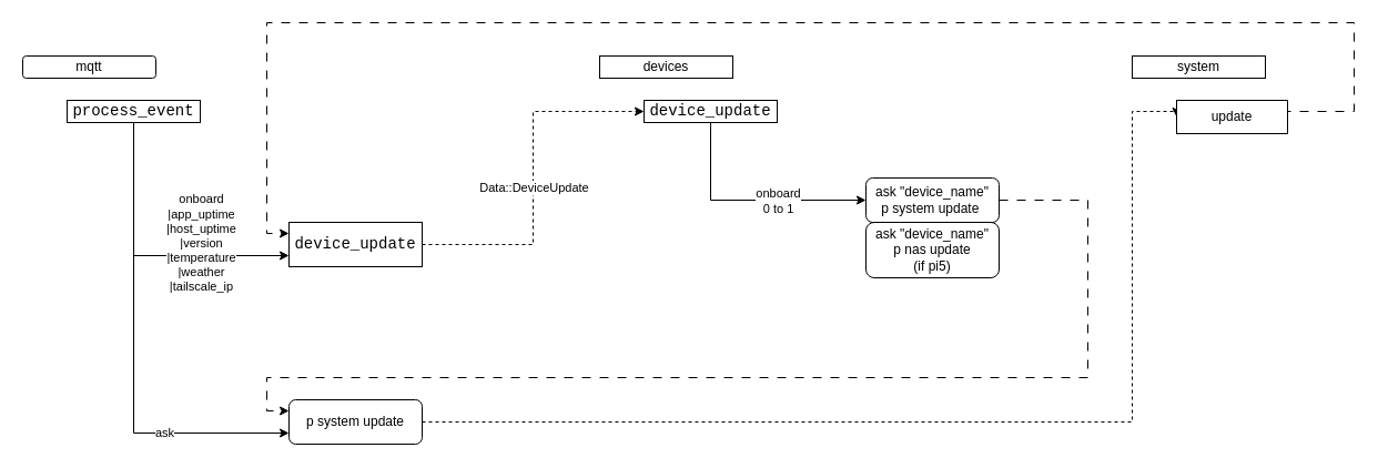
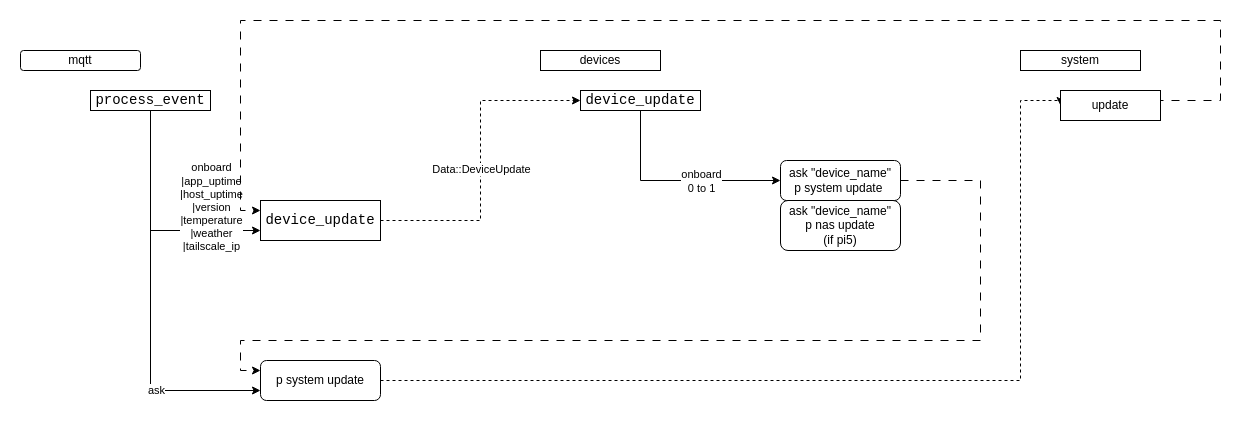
- <mxCell id="7" value="&lt;div style=&quot;background-color: rgb(255, 255, 255); font-family: &amp;quot;Fira Code&amp;quot;, Consolas, &amp;quot;Microsoft Yahei&amp;quot;, Consolas, &amp;quot;Courier New&amp;quot;, monospace; font-size: 14px; line-height: 19px; white-space: pre;&quot;&gt;process_event&lt;/div&gt;" style="rounded=0;whiteSpace=wrap;html=1;" vertex="1" parent="1"><mxGeometry x="60" y="90" width="120" height="20" as="geometry" /></mxCell>
+ <mxCell id="7" value="&lt;div style=&quot;background-color: rgb(255, 255, 255); font-family: &amp;quot;Fira Code&amp;quot;, Consolas, &amp;quot;Microsoft Yahei&amp;quot;, Consolas, &amp;quot;Courier New&amp;quot;, monospace; font-size: 14px; line-height: 19px; white-space: pre;&quot;&gt;process_event&lt;/div&gt;" style="rounded=0;whiteSpace=wrap;html=1;" vertex="1" parent="1"><mxGeometry x="90" y="90" width="120" height="20" as="geometry" /></mxCell>
